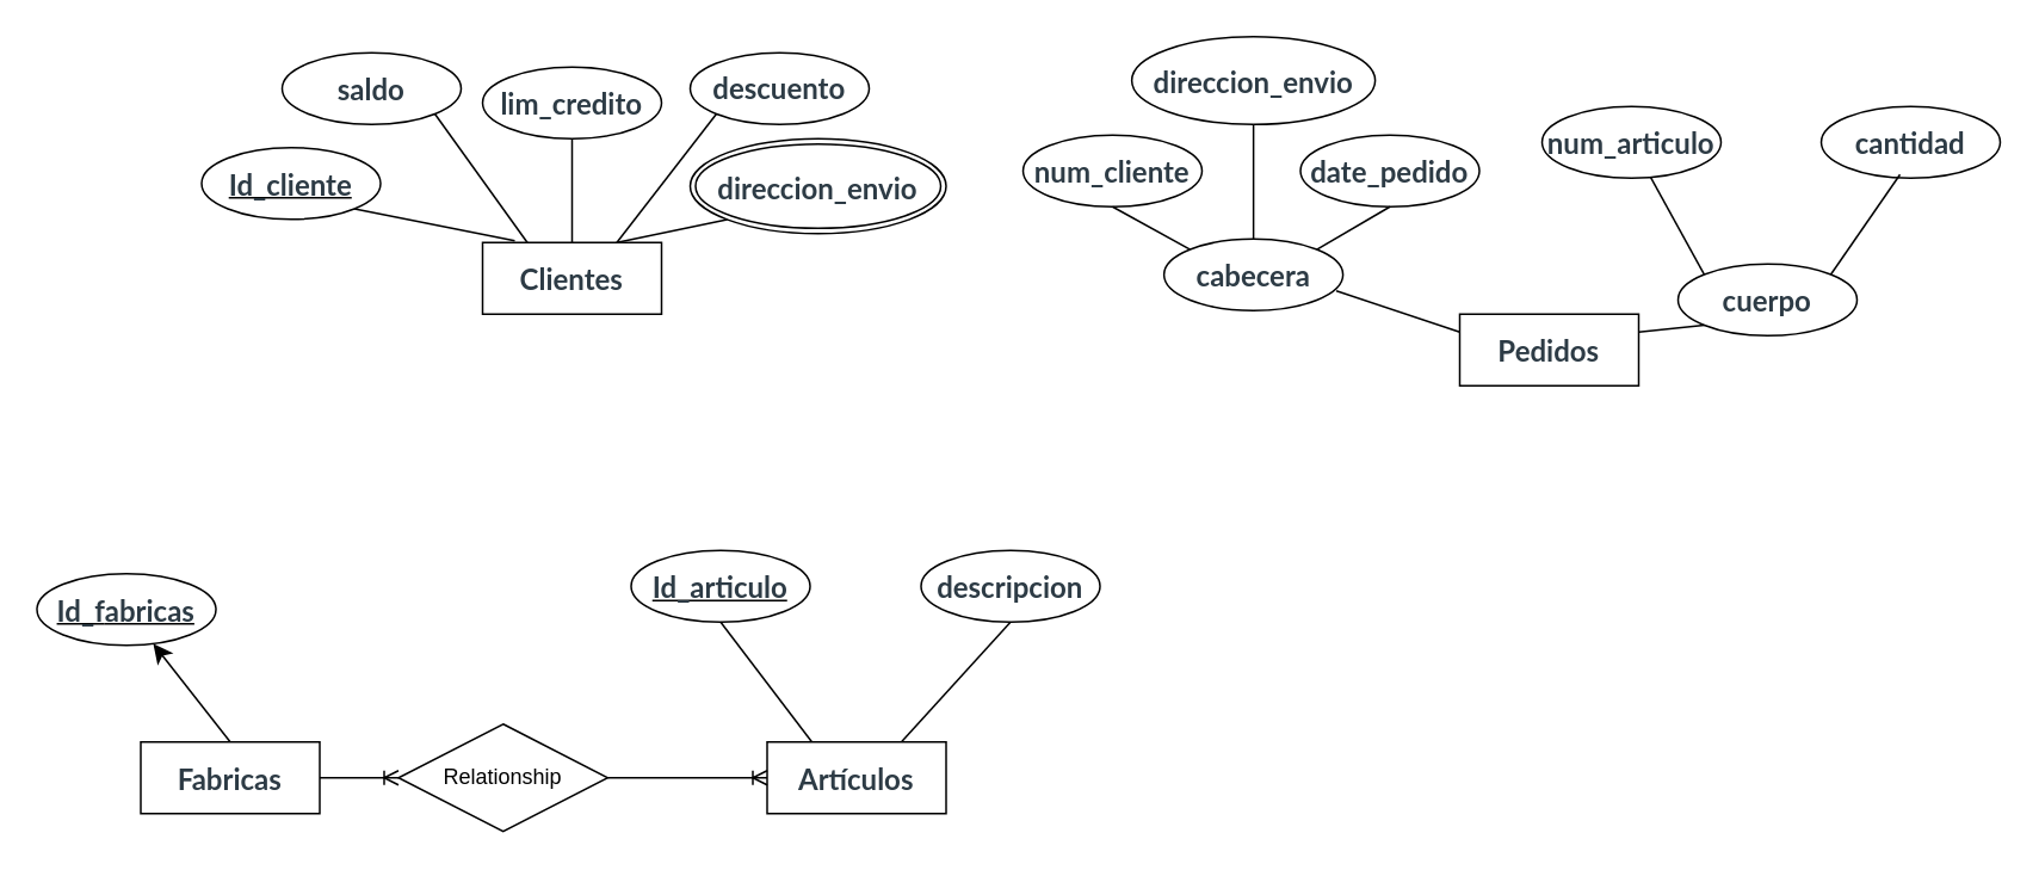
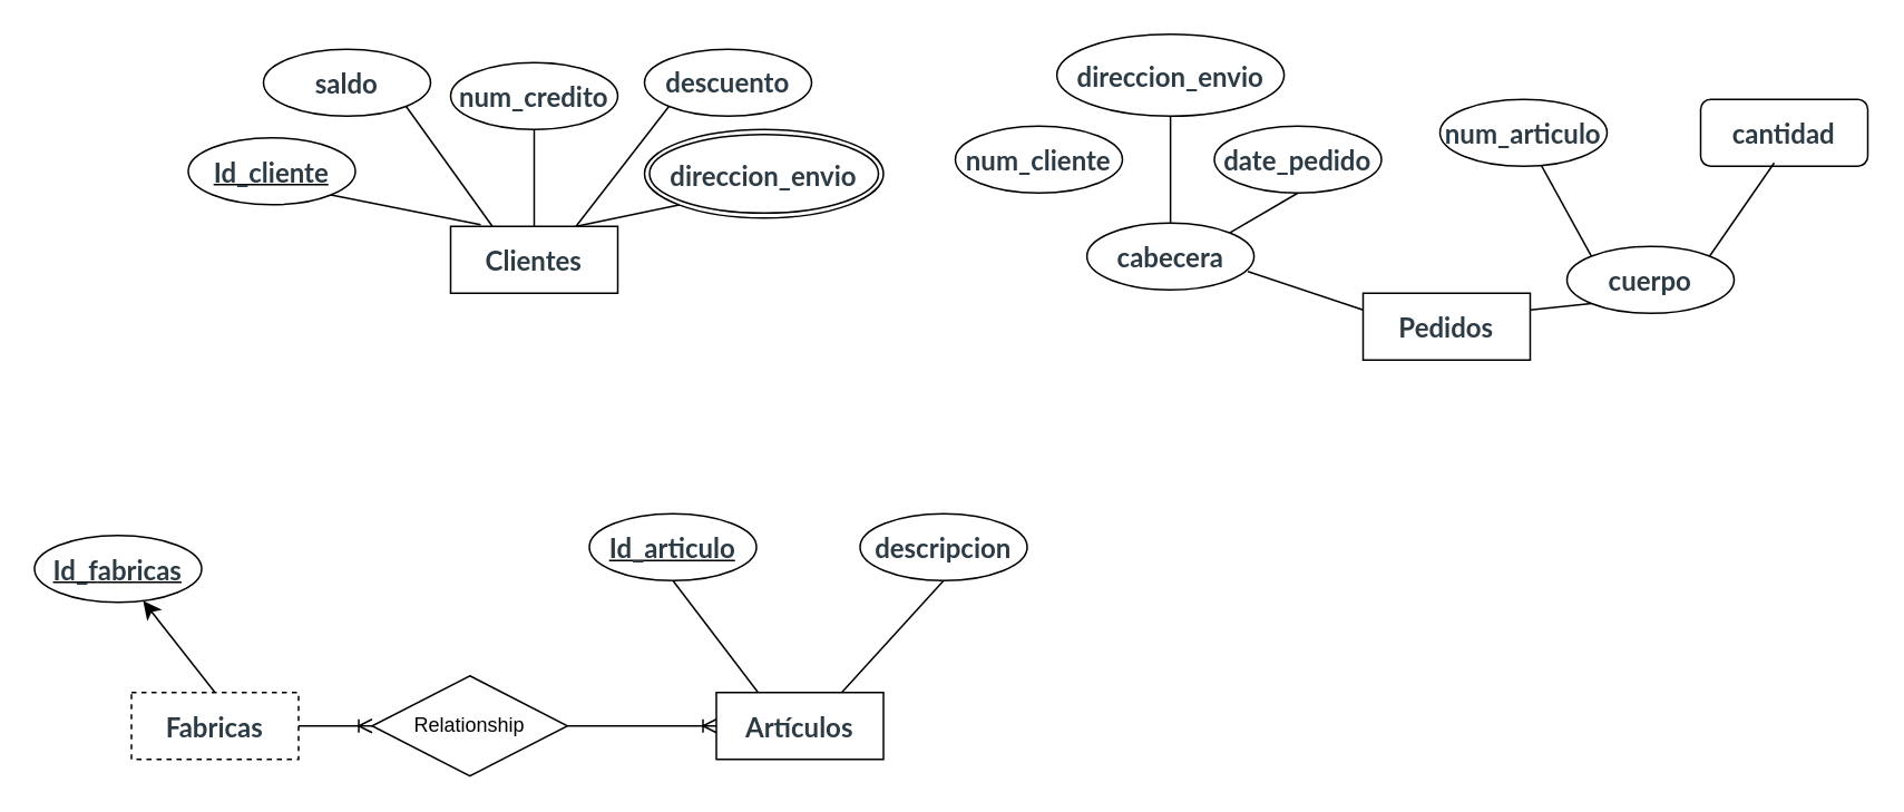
- <mxCell id="5" value="&lt;strong style=&quot;color: rgb(45, 59, 69); font-family: LatoWeb, &amp;quot;Lato Extended&amp;quot;, Lato, &amp;quot;Helvetica Neue&amp;quot;, Helvetica, Arial, sans-serif; font-size: 16px; text-align: left;&quot;&gt;lim_credito&lt;/strong&gt;" style="ellipse;whiteSpace=wrap;html=1;align=center;" parent="1" vertex="1"><mxGeometry x="269" y="37" width="100" height="40" as="geometry" /></mxCell>
+ <mxCell id="5" value="&lt;strong style=&quot;color: rgb(45, 59, 69); font-family: LatoWeb, &amp;quot;Lato Extended&amp;quot;, Lato, &amp;quot;Helvetica Neue&amp;quot;, Helvetica, Arial, sans-serif; font-size: 16px; text-align: left;&quot;&gt;num_credito&lt;/strong&gt;" style="ellipse;whiteSpace=wrap;html=1;align=center;" parent="1" vertex="1"><mxGeometry x="269" y="37" width="100" height="40" as="geometry" /></mxCell>
- <mxCell id="27" value="&lt;div style=&quot;text-align: left;&quot;&gt;&lt;font face=&quot;LatoWeb, Lato Extended, Lato, Helvetica Neue, Helvetica, Arial, sans-serif&quot; color=&quot;#2d3b45&quot;&gt;&lt;span style=&quot;font-size: 16px;&quot;&gt;&lt;b&gt;cantidad&lt;/b&gt;&lt;/span&gt;&lt;/font&gt;&lt;/div&gt;" style="ellipse;whiteSpace=wrap;html=1;align=center;" vertex="1" parent="1"><mxGeometry x="1017" y="59" width="100" height="40" as="geometry" /></mxCell>
+ <mxCell id="27" value="&lt;div style=&quot;text-align: left;&quot;&gt;&lt;font face=&quot;LatoWeb, Lato Extended, Lato, Helvetica Neue, Helvetica, Arial, sans-serif&quot; color=&quot;#2d3b45&quot;&gt;&lt;span style=&quot;font-size: 16px;&quot;&gt;&lt;b&gt;cantidad&lt;/b&gt;&lt;/span&gt;&lt;/font&gt;&lt;/div&gt;" style="whiteSpace=wrap;html=1;align=center;rounded=1;" vertex="1" parent="1"><mxGeometry x="1017" y="59" width="100" height="40" as="geometry" /></mxCell>
- <mxCell id="28" value="" style="endArrow=none;html=1;rounded=0;exitX=0;exitY=0;exitDx=0;exitDy=0;entryX=0.5;entryY=1;entryDx=0;entryDy=0;" edge="1" parent="1" source="16" target="24"><mxGeometry relative="1" as="geometry"><mxPoint x="604" y="213" as="sourcePoint" /><mxPoint x="660" y="141" as="targetPoint" /></mxGeometry></mxCell>
- <mxCell id="10" value="&lt;div style=&quot;text-align: left;&quot;&gt;&lt;font face=&quot;LatoWeb, Lato Extended, Lato, Helvetica Neue, Helvetica, Arial, sans-serif&quot; color=&quot;#2d3b45&quot;&gt;&lt;span style=&quot;font-size: 16px;&quot;&gt;&lt;b&gt;Fabricas&lt;/b&gt;&lt;/span&gt;&lt;/font&gt;&lt;/div&gt;" style="whiteSpace=wrap;html=1;align=center;" parent="1" vertex="1"><mxGeometry x="78" y="414" width="100" height="40" as="geometry" /></mxCell>
+ <mxCell id="10" value="&lt;div style=&quot;text-align: left;&quot;&gt;&lt;font face=&quot;LatoWeb, Lato Extended, Lato, Helvetica Neue, Helvetica, Arial, sans-serif&quot; color=&quot;#2d3b45&quot;&gt;&lt;span style=&quot;font-size: 16px;&quot;&gt;&lt;b&gt;Fabricas&lt;/b&gt;&lt;/span&gt;&lt;/font&gt;&lt;/div&gt;" style="whiteSpace=wrap;html=1;align=center;dashed=1;" parent="1" vertex="1"><mxGeometry x="78" y="414" width="100" height="40" as="geometry" /></mxCell>
